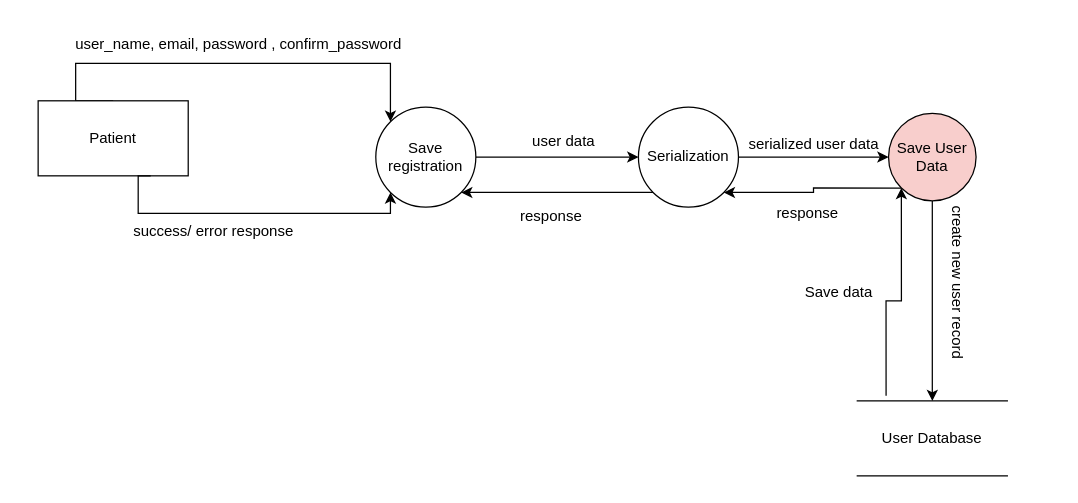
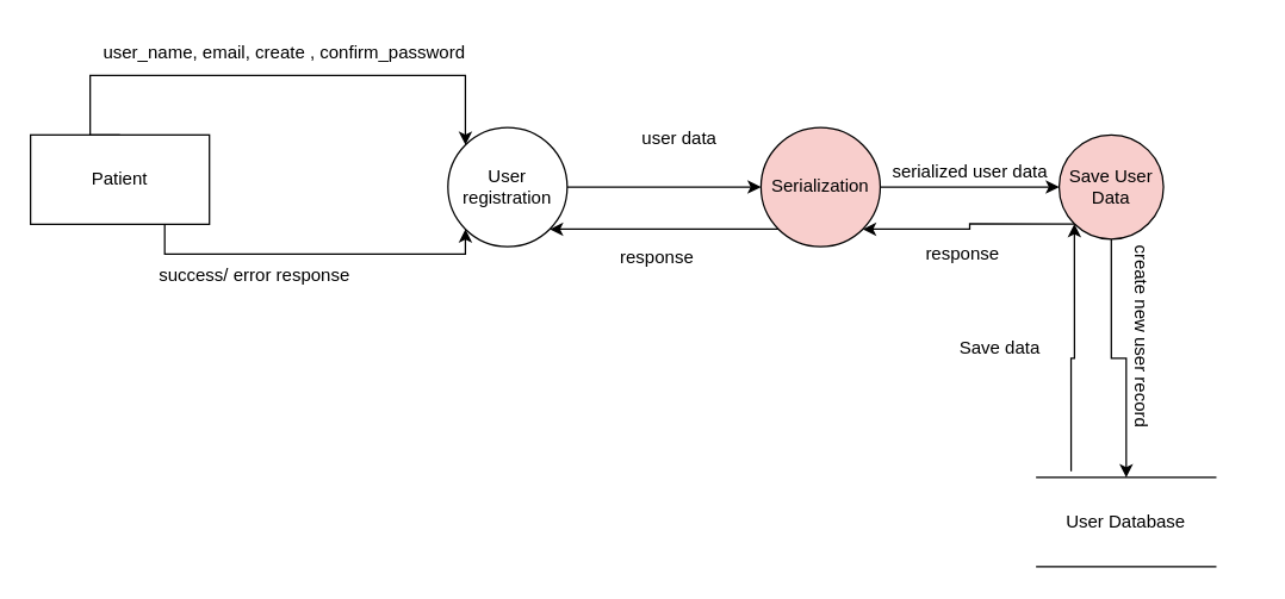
- <mxCell id="20" value="user_name, email, password , confirm_password" style="text;html=1;align=center;verticalAlign=middle;resizable=0;points=[];autosize=1;strokeColor=none;fillColor=none;" vertex="1" parent="1"><mxGeometry x="50" y="20" width="280" height="30" as="geometry" /></mxCell>
+ <mxCell id="20" value="user_name, email, create , confirm_password" style="text;html=1;align=center;verticalAlign=middle;resizable=0;points=[];autosize=1;strokeColor=none;fillColor=none;" vertex="1" parent="1"><mxGeometry x="50" y="20" width="280" height="30" as="geometry" /></mxCell>
- <mxCell id="5" value="Patient" style="whiteSpace=wrap;html=1;" vertex="1" parent="1"><mxGeometry x="30" y="80" width="120" height="60" as="geometry" /></mxCell>
+ <mxCell id="5" value="Patient" style="whiteSpace=wrap;html=1;" vertex="1" parent="1"><mxGeometry x="20" y="90" width="120" height="60" as="geometry" /></mxCell>
- <mxCell id="17" value="user data" style="text;html=1;align=center;verticalAlign=middle;resizable=0;points=[];autosize=1;strokeColor=none;fillColor=none;" vertex="1" parent="1"><mxGeometry x="415" y="98" width="70" height="30" as="geometry" /></mxCell>
+ <mxCell id="17" value="user data" style="text;html=1;align=center;verticalAlign=middle;resizable=0;points=[];autosize=1;strokeColor=none;fillColor=none;" vertex="1" parent="1"><mxGeometry x="420" y="78" width="70" height="30" as="geometry" /></mxCell>
- <mxCell id="4" value="Save registration" style="ellipse;whiteSpace=wrap;html=1;aspect=fixed;" vertex="1" parent="1"><mxGeometry x="300" y="85" width="80" height="80" as="geometry" /></mxCell>
+ <mxCell id="4" value="User registration" style="ellipse;whiteSpace=wrap;html=1;aspect=fixed;" vertex="1" parent="1"><mxGeometry x="300" y="85" width="80" height="80" as="geometry" /></mxCell>
- <mxCell id="8" value="Serialization" style="ellipse;whiteSpace=wrap;html=1;aspect=fixed;" vertex="1" parent="1"><mxGeometry x="510" y="85" width="80" height="80" as="geometry" /></mxCell>
+ <mxCell id="8" value="Serialization" style="ellipse;whiteSpace=wrap;html=1;aspect=fixed;fillColor=#f8cecc;" vertex="1" parent="1"><mxGeometry x="510" y="85" width="80" height="80" as="geometry" /></mxCell>
- <mxCell id="13" value="User Database" style="shape=partialRectangle;whiteSpace=wrap;html=1;left=0;right=0;fillColor=none;" vertex="1" parent="1"><mxGeometry x="685" y="320" width="120" height="60" as="geometry" /></mxCell>
+ <mxCell id="13" value="User Database" style="shape=partialRectangle;whiteSpace=wrap;html=1;left=0;right=0;fillColor=none;" vertex="1" parent="1"><mxGeometry x="695" y="320" width="120" height="60" as="geometry" /></mxCell>
